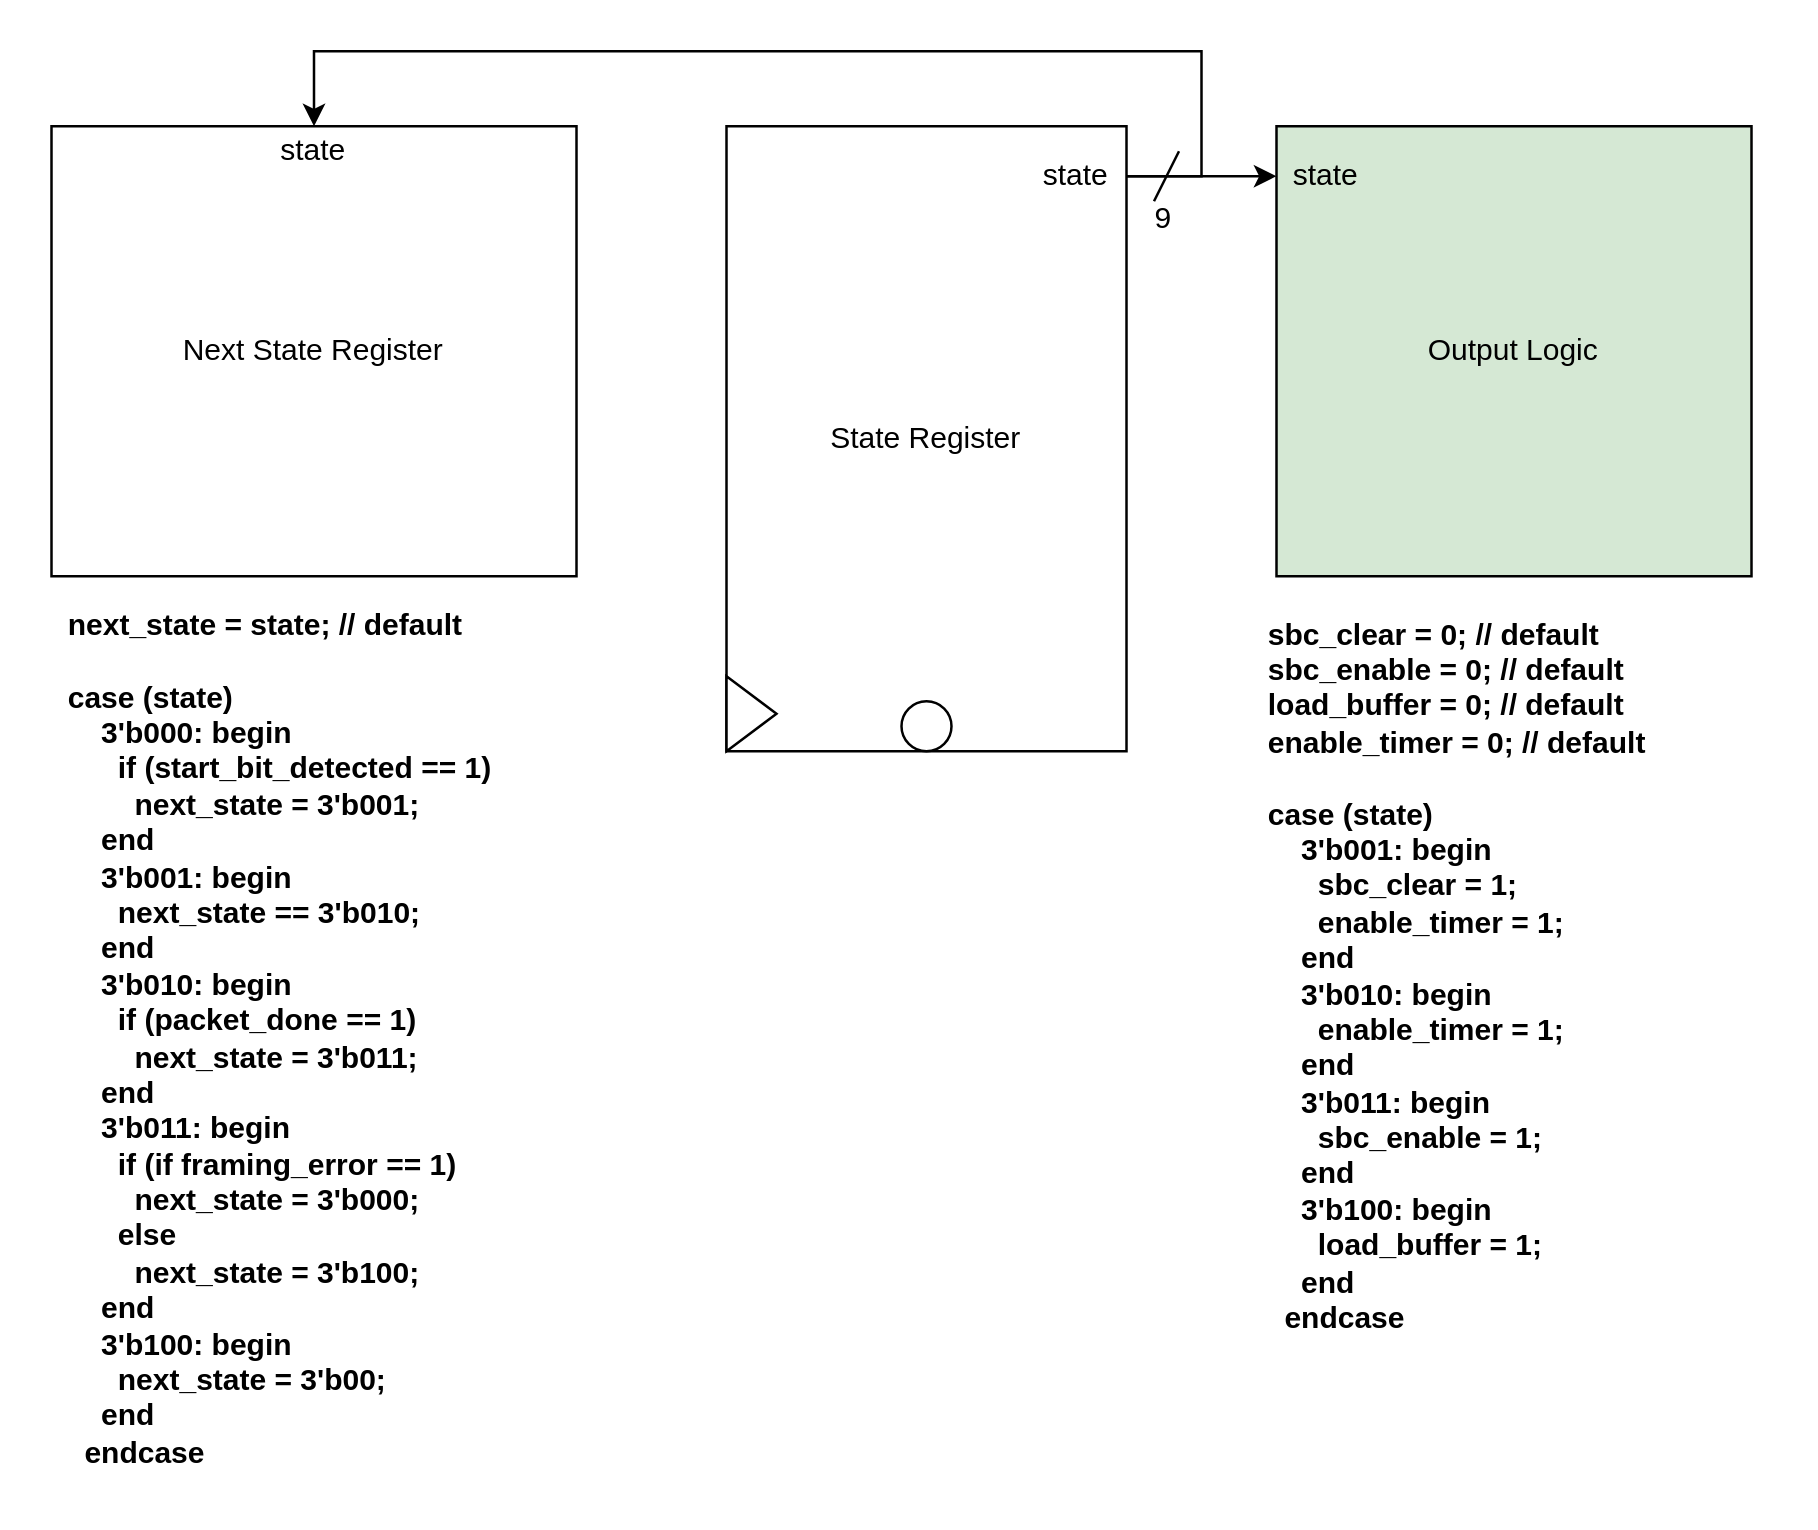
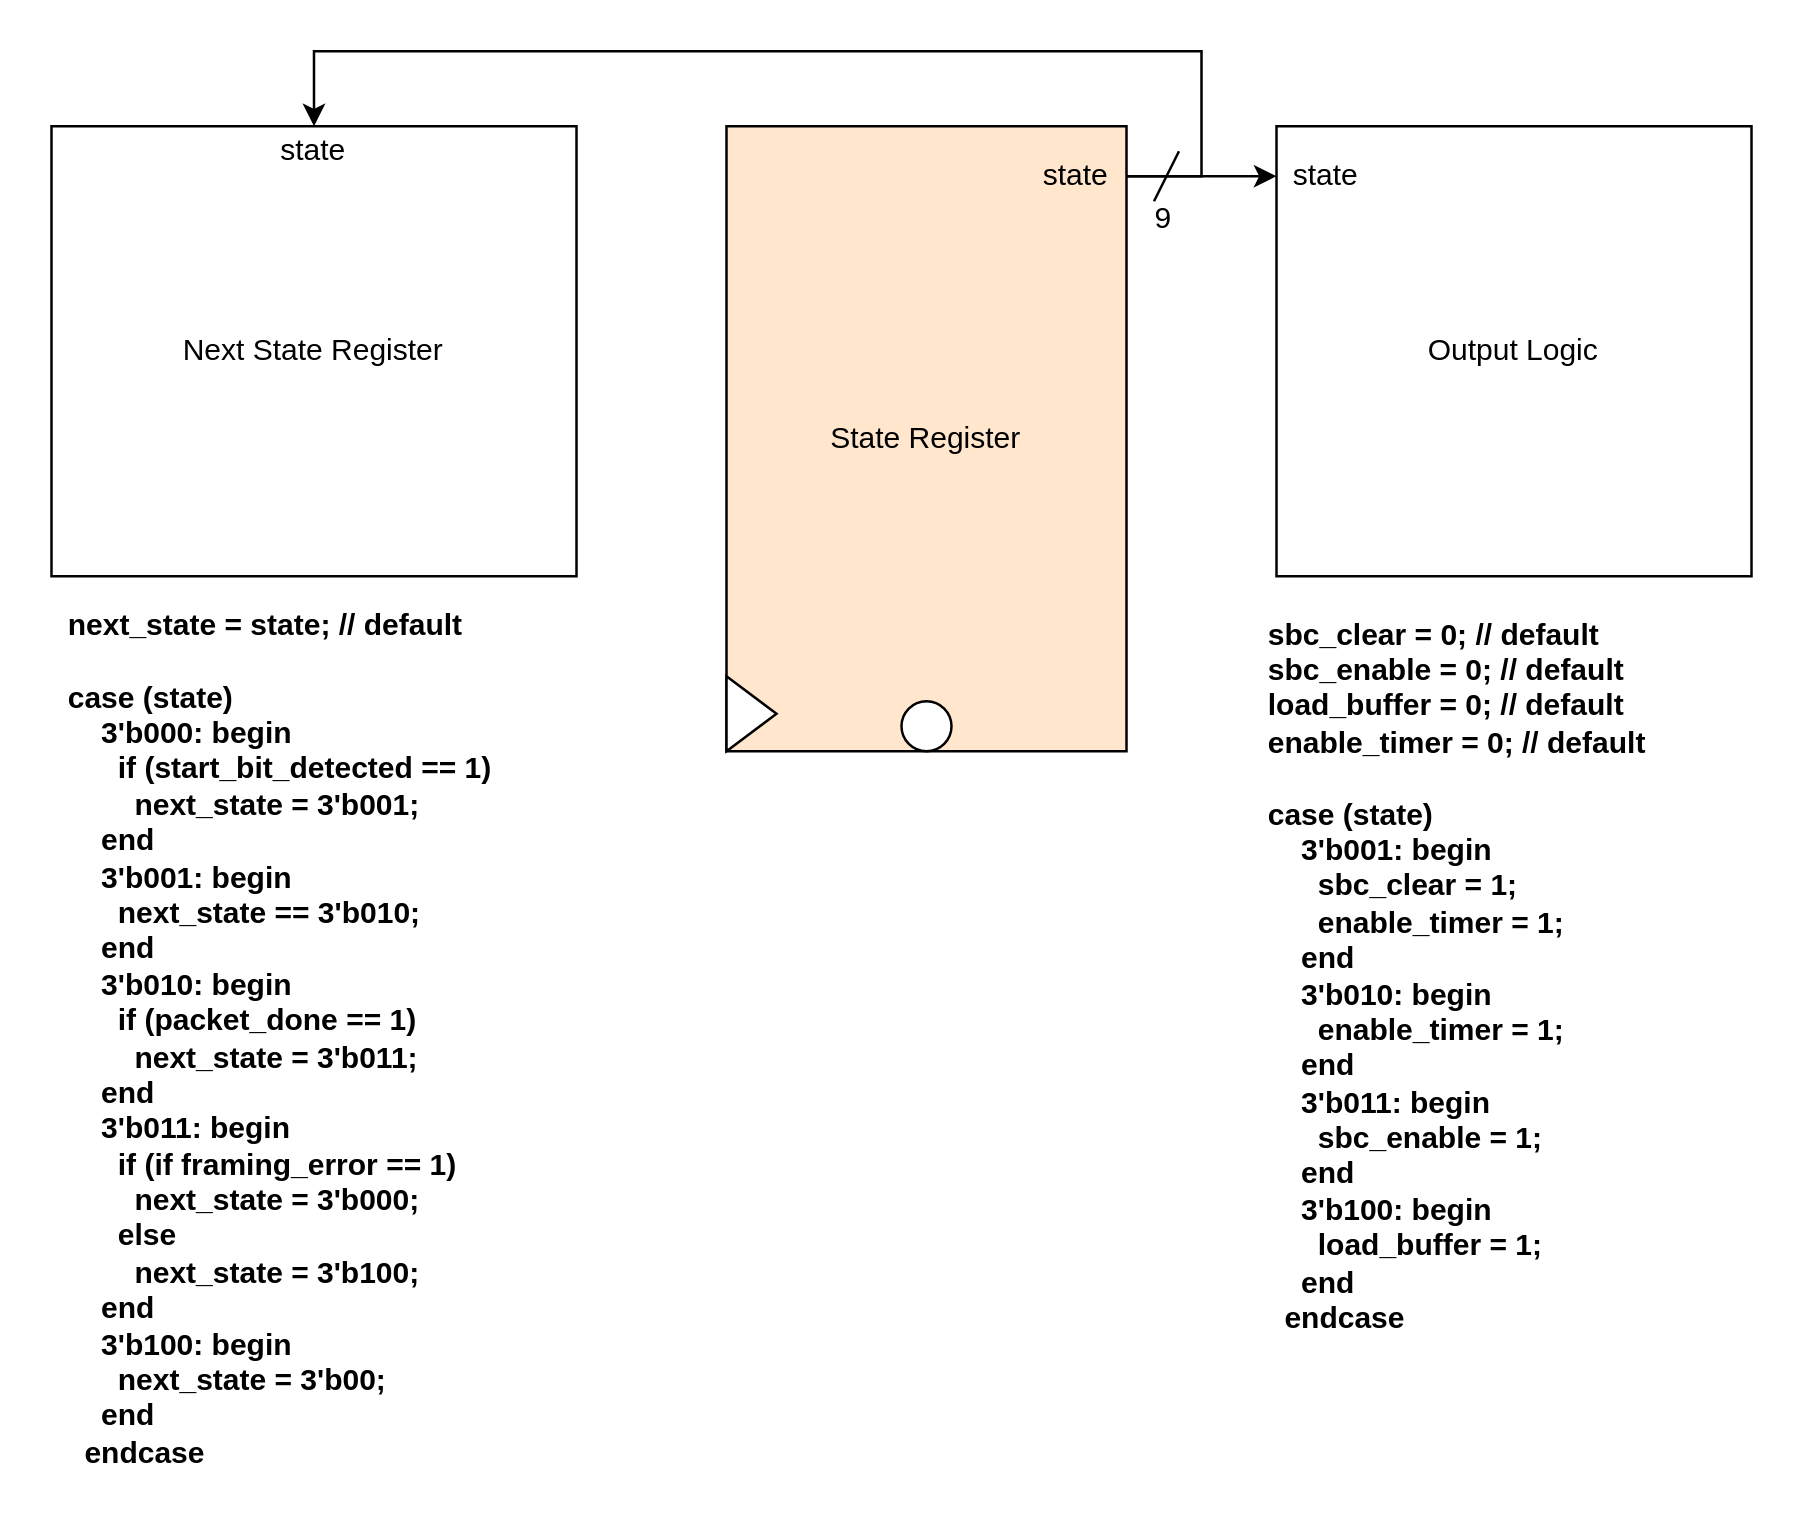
- <mxCell id="4" value="Output Logic" style="rounded=0;whiteSpace=wrap;html=1;fillColor=#d5e8d4;" vertex="1" parent="1"><mxGeometry x="510" y="50" width="190" height="180" as="geometry" /></mxCell>
+ <mxCell id="4" value="Output Logic" style="rounded=0;whiteSpace=wrap;html=1;" vertex="1" parent="1"><mxGeometry x="510" y="50" width="190" height="180" as="geometry" /></mxCell>
- <mxCell id="2" value="State Register" style="rounded=0;whiteSpace=wrap;html=1;" vertex="1" parent="1"><mxGeometry x="290" y="50" width="160" height="250" as="geometry" /></mxCell>
+ <mxCell id="2" value="State Register" style="rounded=0;whiteSpace=wrap;html=1;fillColor=#ffe6cc;" vertex="1" parent="1"><mxGeometry x="290" y="50" width="160" height="250" as="geometry" /></mxCell>
